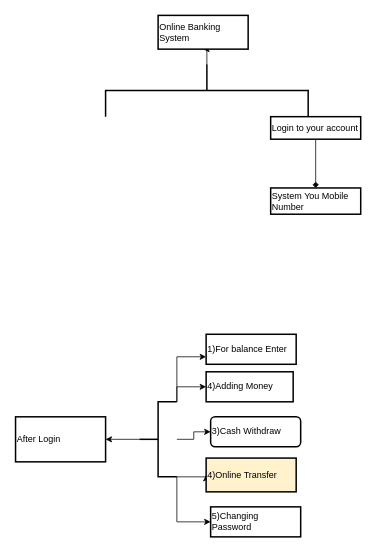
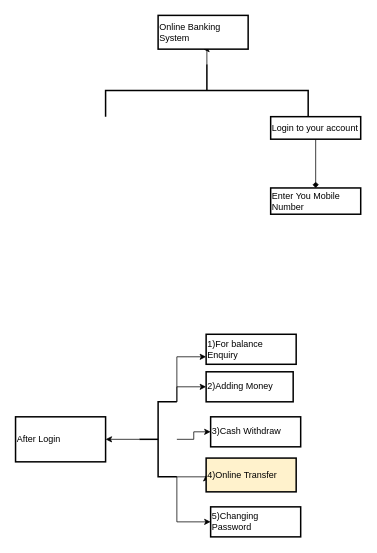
- <mxCell id="8" value="System You Mobile Number" style="whiteSpace=wrap;html=1;align=left;strokeWidth=2;" vertex="1" parent="1"><mxGeometry x="360" y="250" width="120" height="35" as="geometry" /></mxCell>
+ <mxCell id="8" value="Enter You Mobile Number" style="whiteSpace=wrap;html=1;align=left;strokeWidth=2;" vertex="1" parent="1"><mxGeometry x="360" y="250" width="120" height="35" as="geometry" /></mxCell>
- <mxCell id="17" value="1)For balance Enter" style="whiteSpace=wrap;html=1;align=left;strokeWidth=2;" vertex="1" parent="1"><mxGeometry x="274" y="445" width="120" height="40" as="geometry" /></mxCell>
+ <mxCell id="17" value="1)For balance Enquiry" style="whiteSpace=wrap;html=1;align=left;strokeWidth=2;" vertex="1" parent="1"><mxGeometry x="274" y="445" width="120" height="40" as="geometry" /></mxCell>
- <mxCell id="18" value="4)Adding Money" style="whiteSpace=wrap;html=1;align=left;strokeWidth=2;" vertex="1" parent="1"><mxGeometry x="274" y="495" width="116" height="40" as="geometry" /></mxCell>
+ <mxCell id="18" value="2)Adding Money" style="whiteSpace=wrap;html=1;align=left;strokeWidth=2;" vertex="1" parent="1"><mxGeometry x="274" y="495" width="116" height="40" as="geometry" /></mxCell>
- <mxCell id="19" value="3)Cash Withdraw" style="whiteSpace=wrap;html=1;align=left;strokeWidth=2;rounded=1;" vertex="1" parent="1"><mxGeometry x="280" y="555" width="120" height="40" as="geometry" /></mxCell>
+ <mxCell id="19" value="3)Cash Withdraw" style="whiteSpace=wrap;html=1;align=left;strokeWidth=2;" vertex="1" parent="1"><mxGeometry x="280" y="555" width="120" height="40" as="geometry" /></mxCell>
